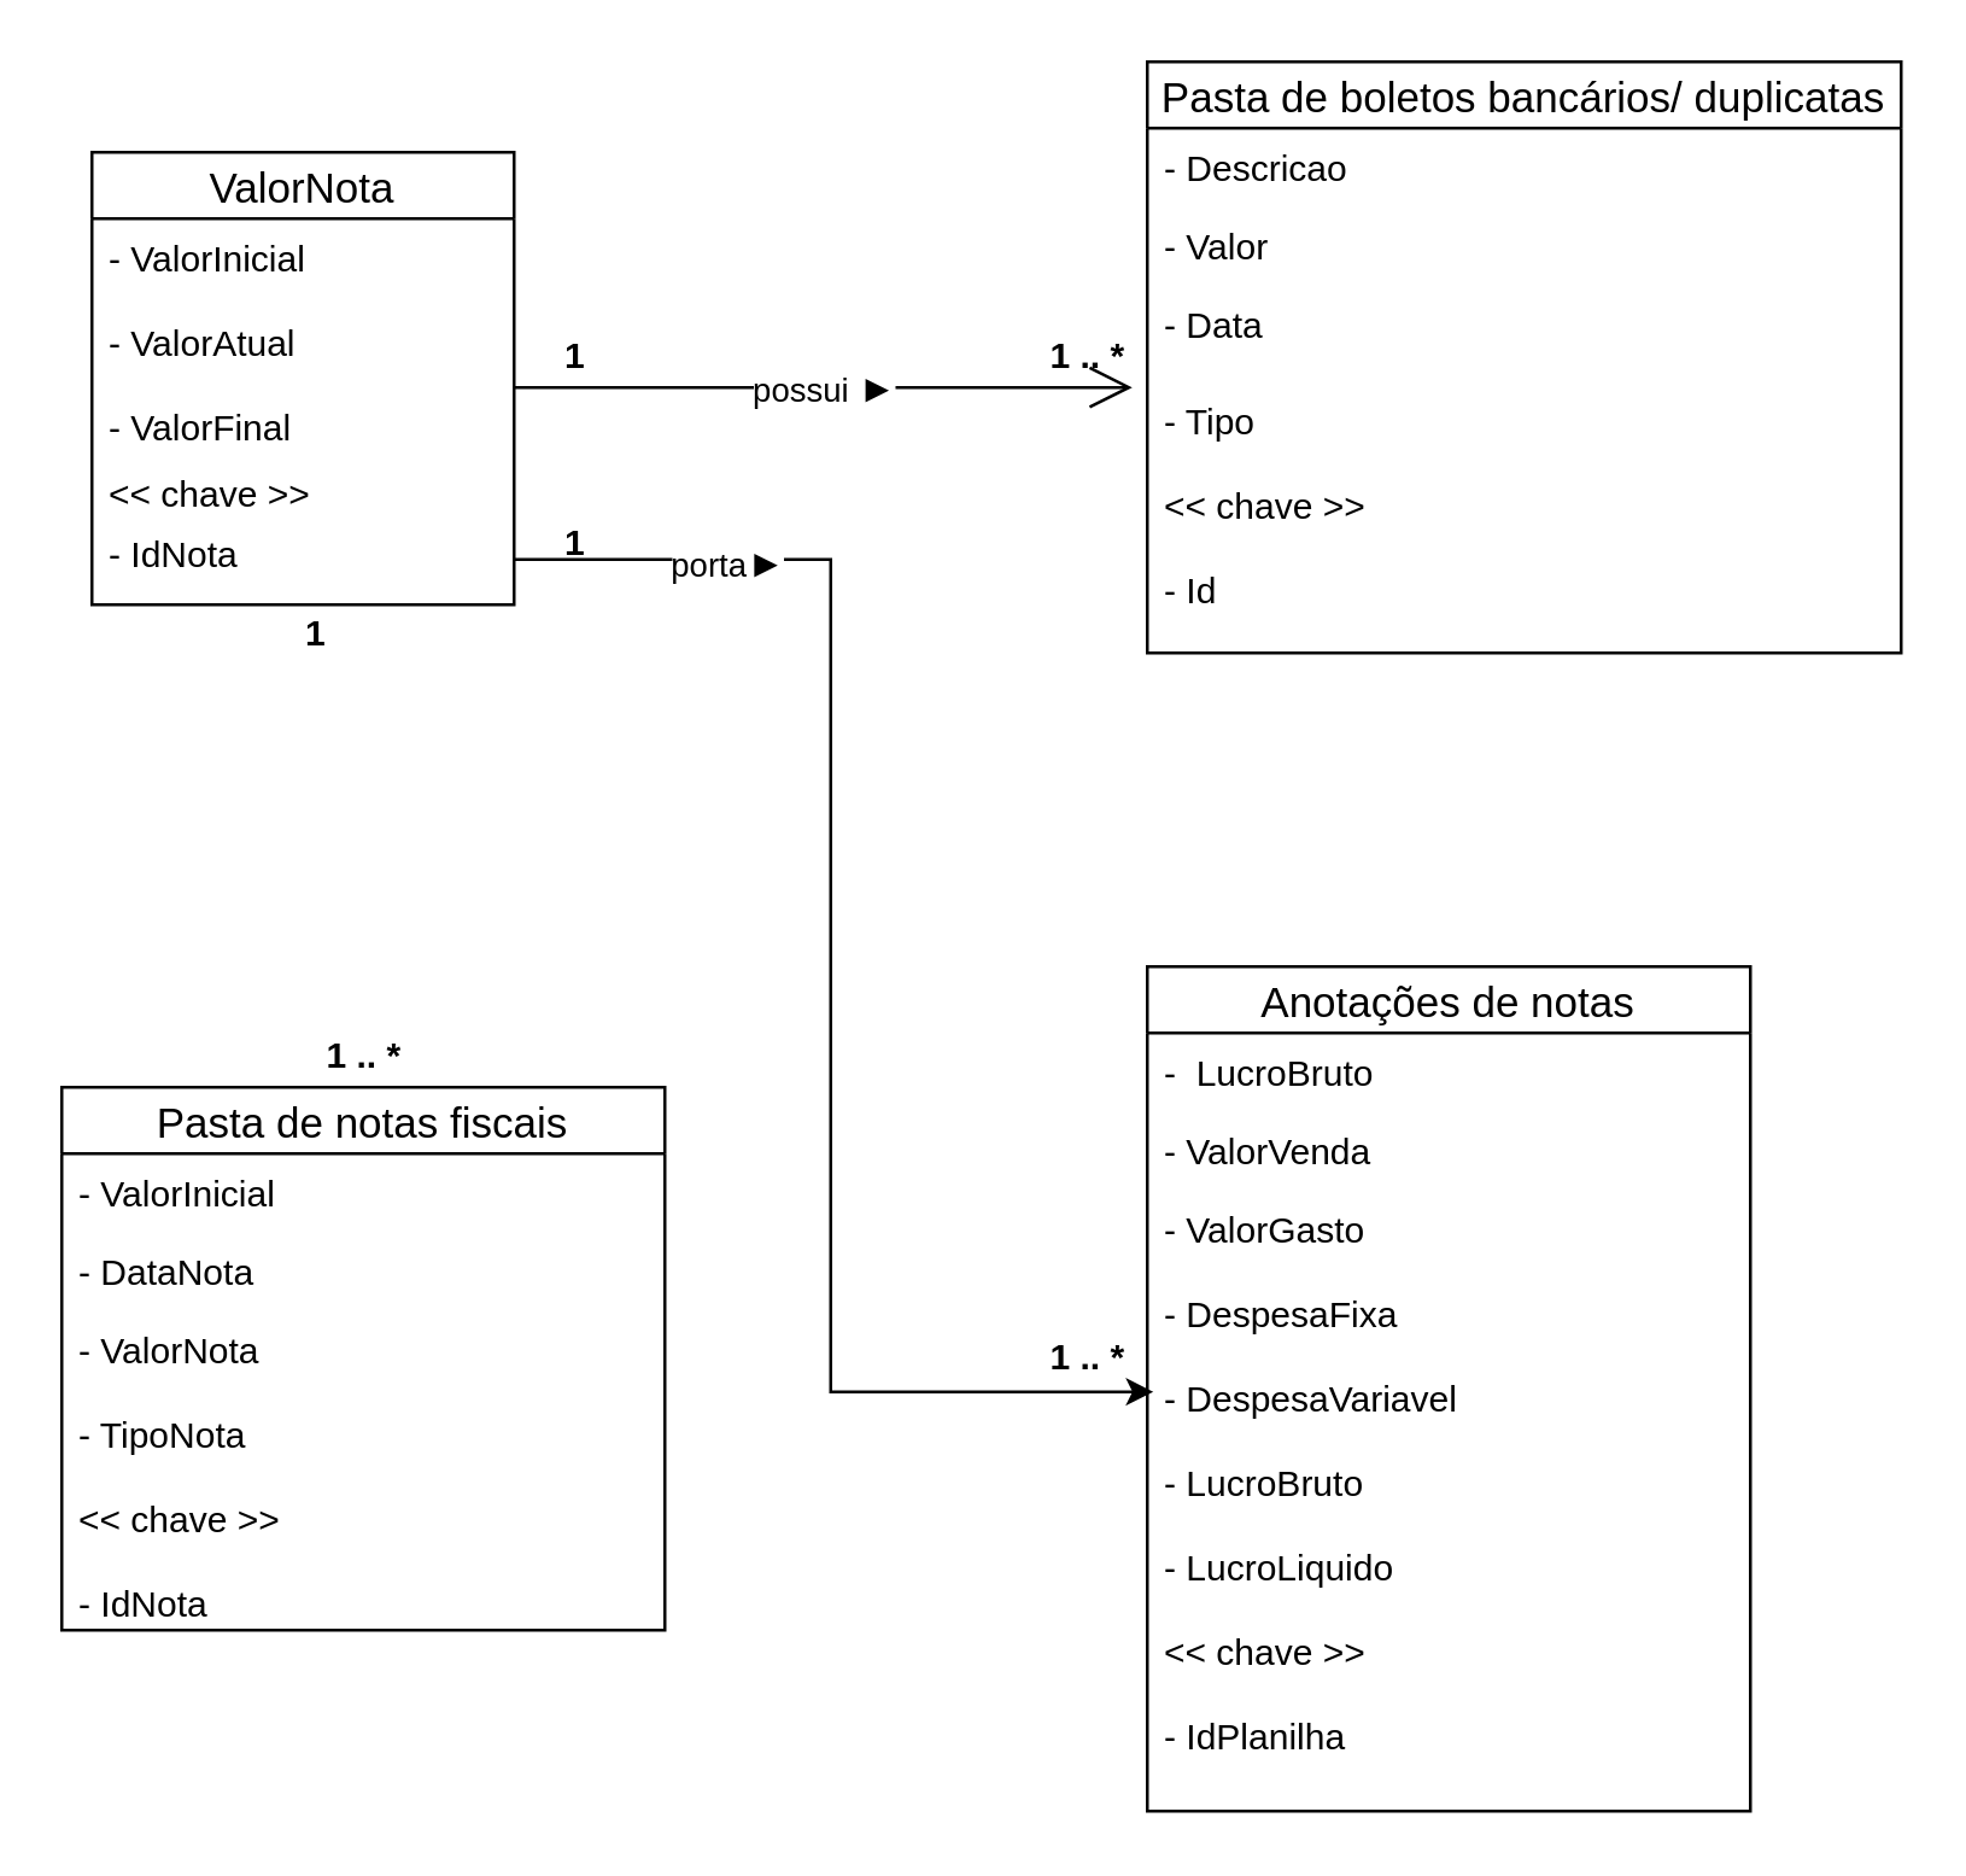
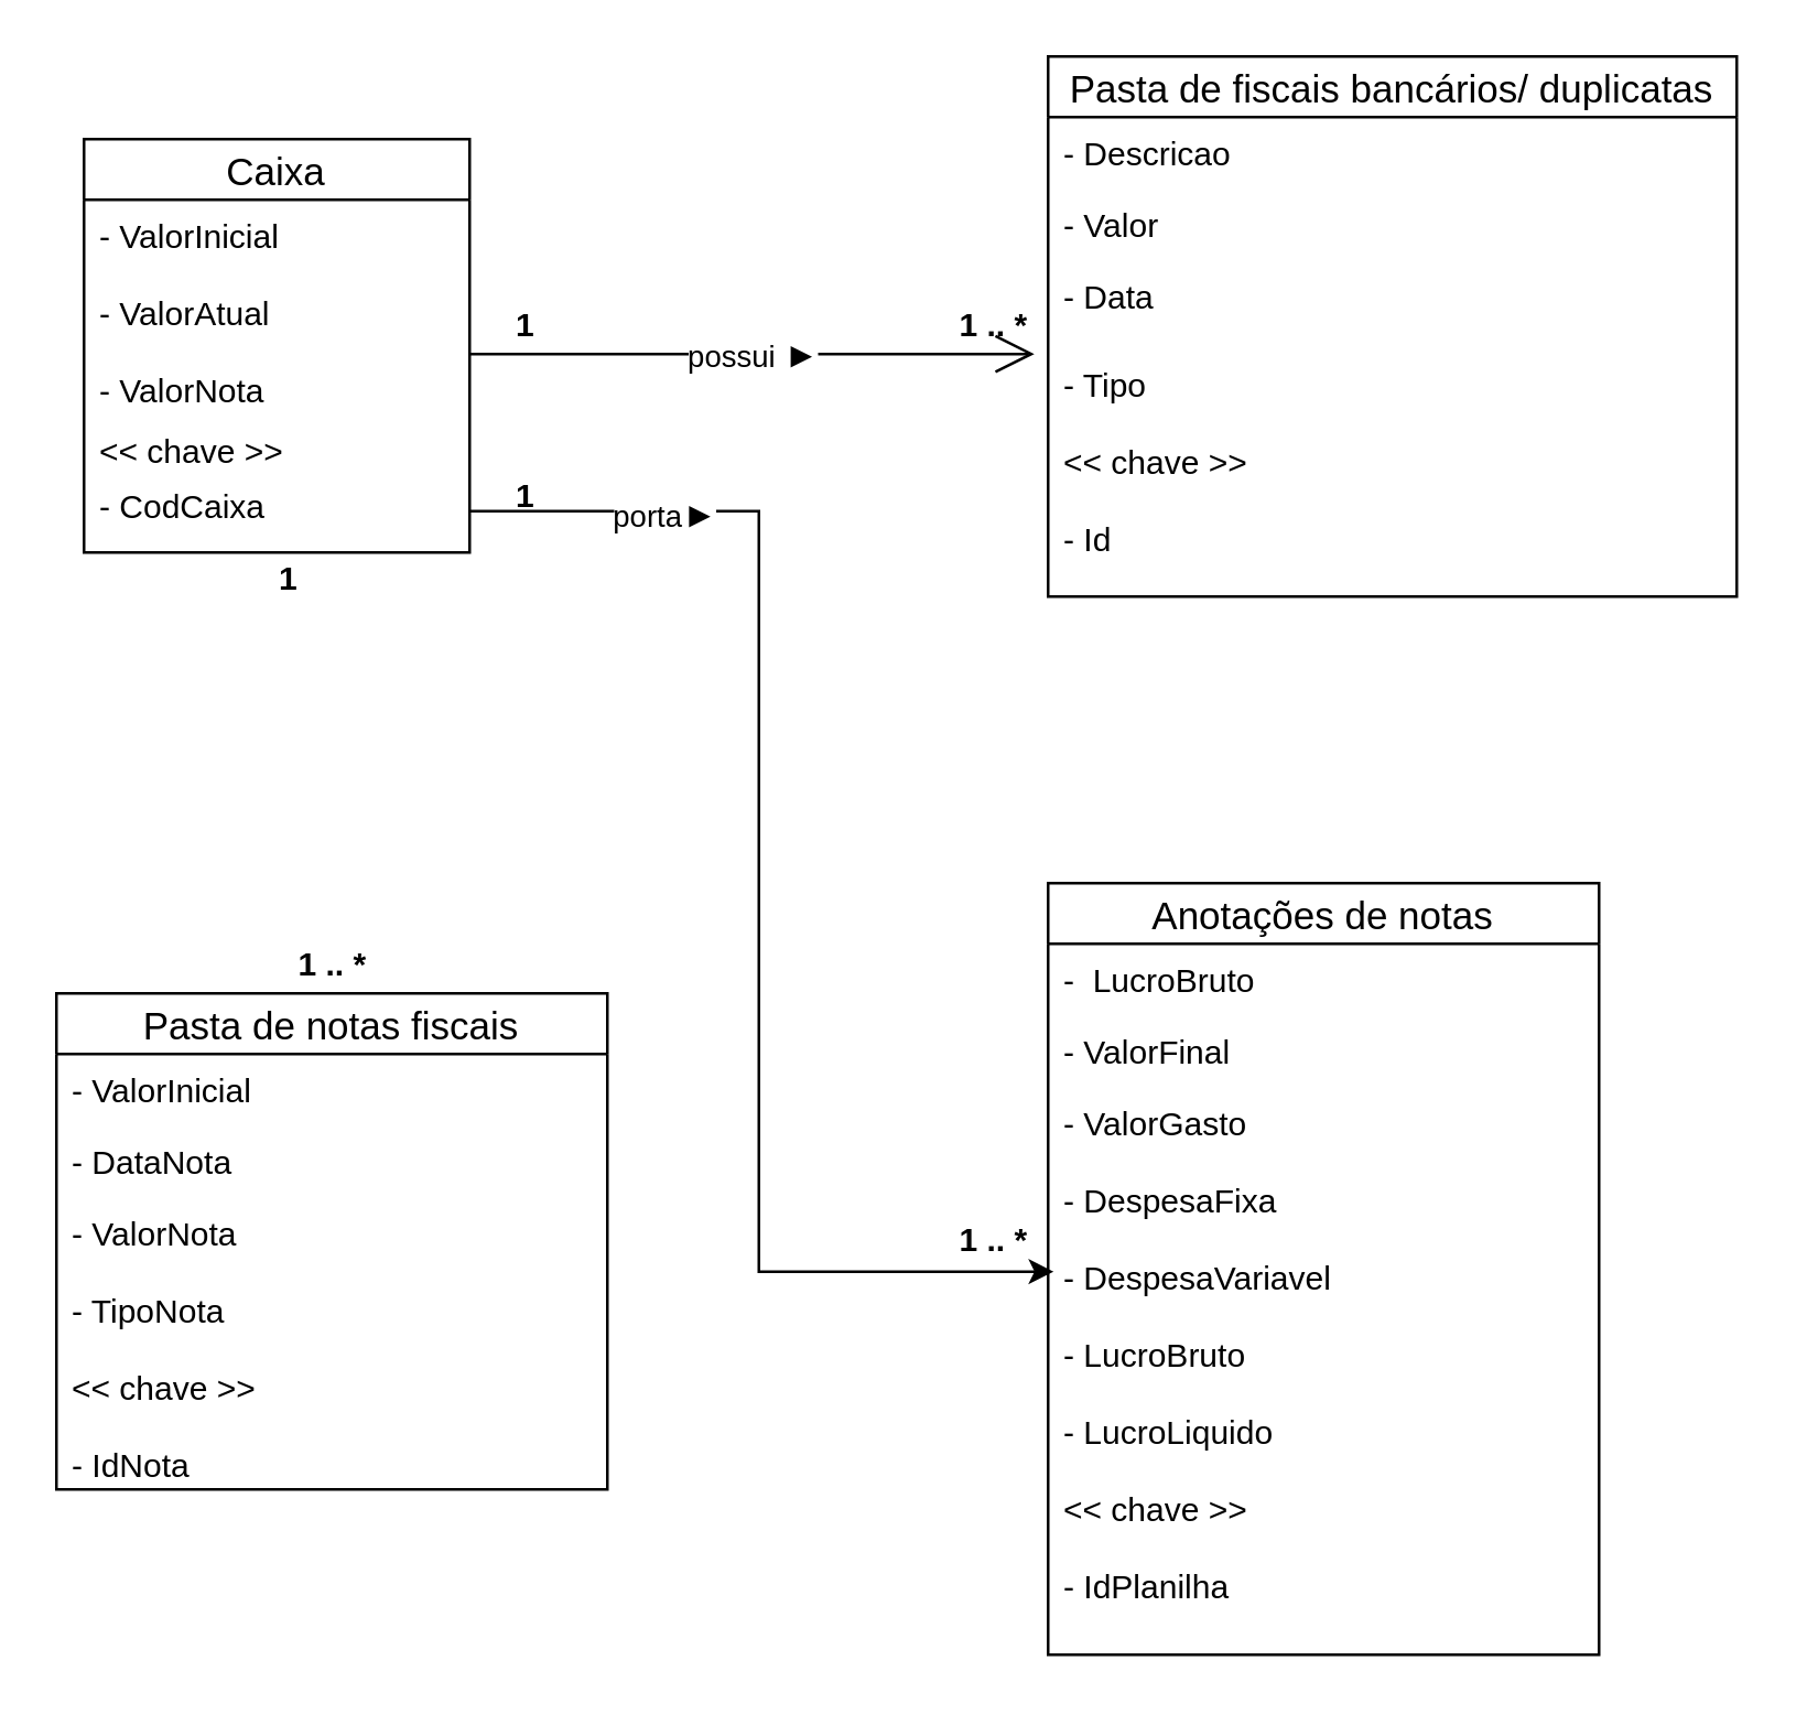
- <mxCell id="6" value="Pasta de boletos bancários/ duplicatas" style="swimlane;fontStyle=0;childLayout=stackLayout;horizontal=1;startSize=22;horizontalStack=0;resizeParent=1;resizeParentMax=0;resizeLast=0;collapsible=1;marginBottom=0;align=center;fontSize=14;" parent="1" vertex="1"><mxGeometry x="380" y="20" width="250" height="196" as="geometry" /></mxCell>
+ <mxCell id="6" value="Pasta de fiscais bancários/ duplicatas" style="swimlane;fontStyle=0;childLayout=stackLayout;horizontal=1;startSize=22;horizontalStack=0;resizeParent=1;resizeParentMax=0;resizeLast=0;collapsible=1;marginBottom=0;align=center;fontSize=14;" parent="1" vertex="1"><mxGeometry x="380" y="20" width="250" height="196" as="geometry" /></mxCell>
- <mxCell id="12" value="ValorNota" style="swimlane;fontStyle=0;childLayout=stackLayout;horizontal=1;startSize=22;horizontalStack=0;resizeParent=1;resizeParentMax=0;resizeLast=0;collapsible=1;marginBottom=0;align=center;fontSize=14;" parent="1" vertex="1"><mxGeometry x="30" y="50" width="140" height="150" as="geometry" /></mxCell>
+ <mxCell id="12" value="Caixa" style="swimlane;fontStyle=0;childLayout=stackLayout;horizontal=1;startSize=22;horizontalStack=0;resizeParent=1;resizeParentMax=0;resizeLast=0;collapsible=1;marginBottom=0;align=center;fontSize=14;" parent="1" vertex="1"><mxGeometry x="30" y="50" width="140" height="150" as="geometry" /></mxCell>
- <mxCell id="13" value="- ValorInicial&#10;&#10;- ValorAtual&#10;&#10;- ValorFinal&#10;" style="text;strokeColor=none;fillColor=none;spacingLeft=4;spacingRight=4;overflow=hidden;rotatable=0;points=[[0,0.5],[1,0.5]];portConstraint=eastwest;fontSize=12;" parent="12" vertex="1"><mxGeometry y="22" width="140" height="98" as="geometry" /></mxCell>
+ <mxCell id="13" value="- ValorInicial&#10;&#10;- ValorAtual&#10;&#10;- ValorNota&#10;" style="text;strokeColor=none;fillColor=none;spacingLeft=4;spacingRight=4;overflow=hidden;rotatable=0;points=[[0,0.5],[1,0.5]];portConstraint=eastwest;fontSize=12;" parent="12" vertex="1"><mxGeometry y="22" width="140" height="98" as="geometry" /></mxCell>
- <mxCell id="14" value="- IdNota" style="text;strokeColor=none;fillColor=none;spacingLeft=4;spacingRight=4;overflow=hidden;rotatable=0;points=[[0,0.5],[1,0.5]];portConstraint=eastwest;fontSize=12;" parent="12" vertex="1"><mxGeometry y="120" width="140" height="30" as="geometry" /></mxCell>
+ <mxCell id="14" value="- CodCaixa" style="text;strokeColor=none;fillColor=none;spacingLeft=4;spacingRight=4;overflow=hidden;rotatable=0;points=[[0,0.5],[1,0.5]];portConstraint=eastwest;fontSize=12;" parent="12" vertex="1"><mxGeometry y="120" width="140" height="30" as="geometry" /></mxCell>
- <mxCell id="22" value="- ValorVenda" style="text;strokeColor=none;fillColor=none;spacingLeft=4;spacingRight=4;overflow=hidden;rotatable=0;points=[[0,0.5],[1,0.5]];portConstraint=eastwest;fontSize=12;" parent="20" vertex="1"><mxGeometry y="48" width="200" height="26" as="geometry" /></mxCell>
+ <mxCell id="22" value="- ValorFinal" style="text;strokeColor=none;fillColor=none;spacingLeft=4;spacingRight=4;overflow=hidden;rotatable=0;points=[[0,0.5],[1,0.5]];portConstraint=eastwest;fontSize=12;" parent="20" vertex="1"><mxGeometry y="48" width="200" height="26" as="geometry" /></mxCell>
